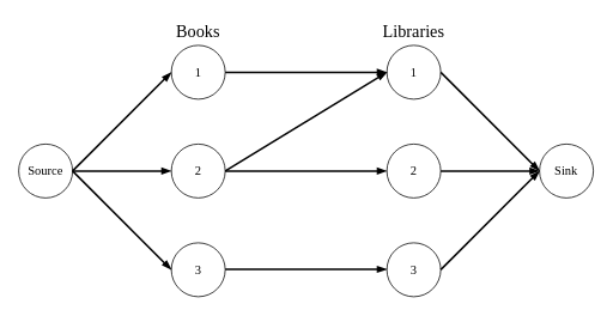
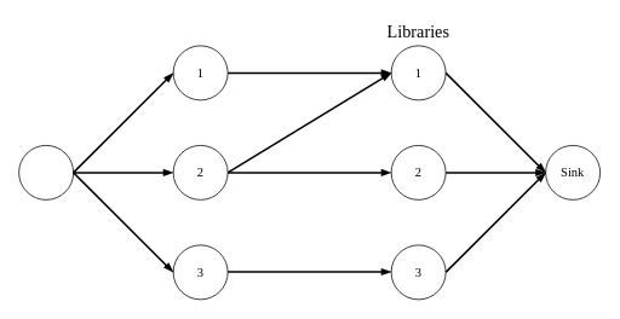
- <mxCell id="20" value="&lt;font face=&quot;Linux Libertine&quot; style=&quot;font-size: 19px;&quot;&gt;Books&lt;/font&gt;" style="text;html=1;strokeColor=none;fillColor=none;align=center;verticalAlign=middle;whiteSpace=wrap;rounded=0;" parent="1" vertex="1"><mxGeometry x="190" y="20" width="60" height="30" as="geometry" /></mxCell>
- <mxCell id="28" value="&lt;font style=&quot;font-size: 14px;&quot; face=&quot;Linux Libertine&quot;&gt;Source&lt;/font&gt;" style="text;html=1;strokeColor=none;fillColor=none;align=center;verticalAlign=middle;whiteSpace=wrap;rounded=0;" parent="1" vertex="1"><mxGeometry x="20" y="176" width="60" height="30" as="geometry" /></mxCell>
